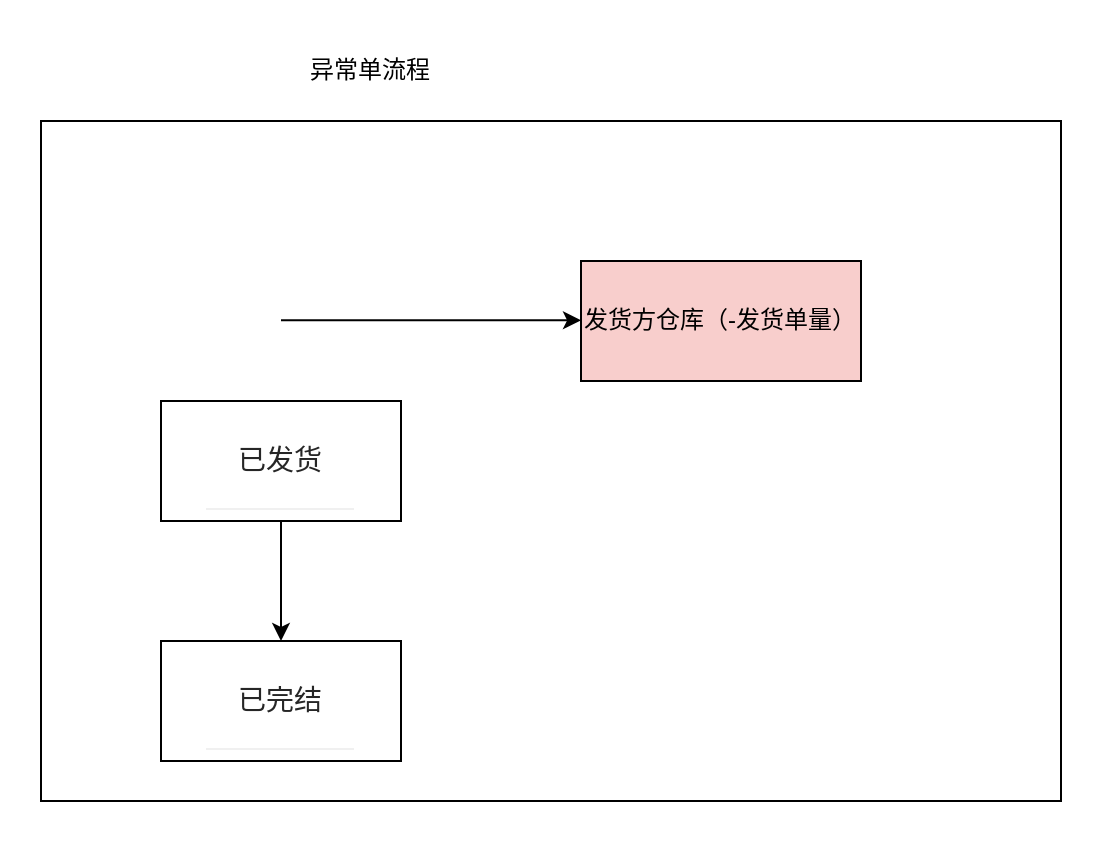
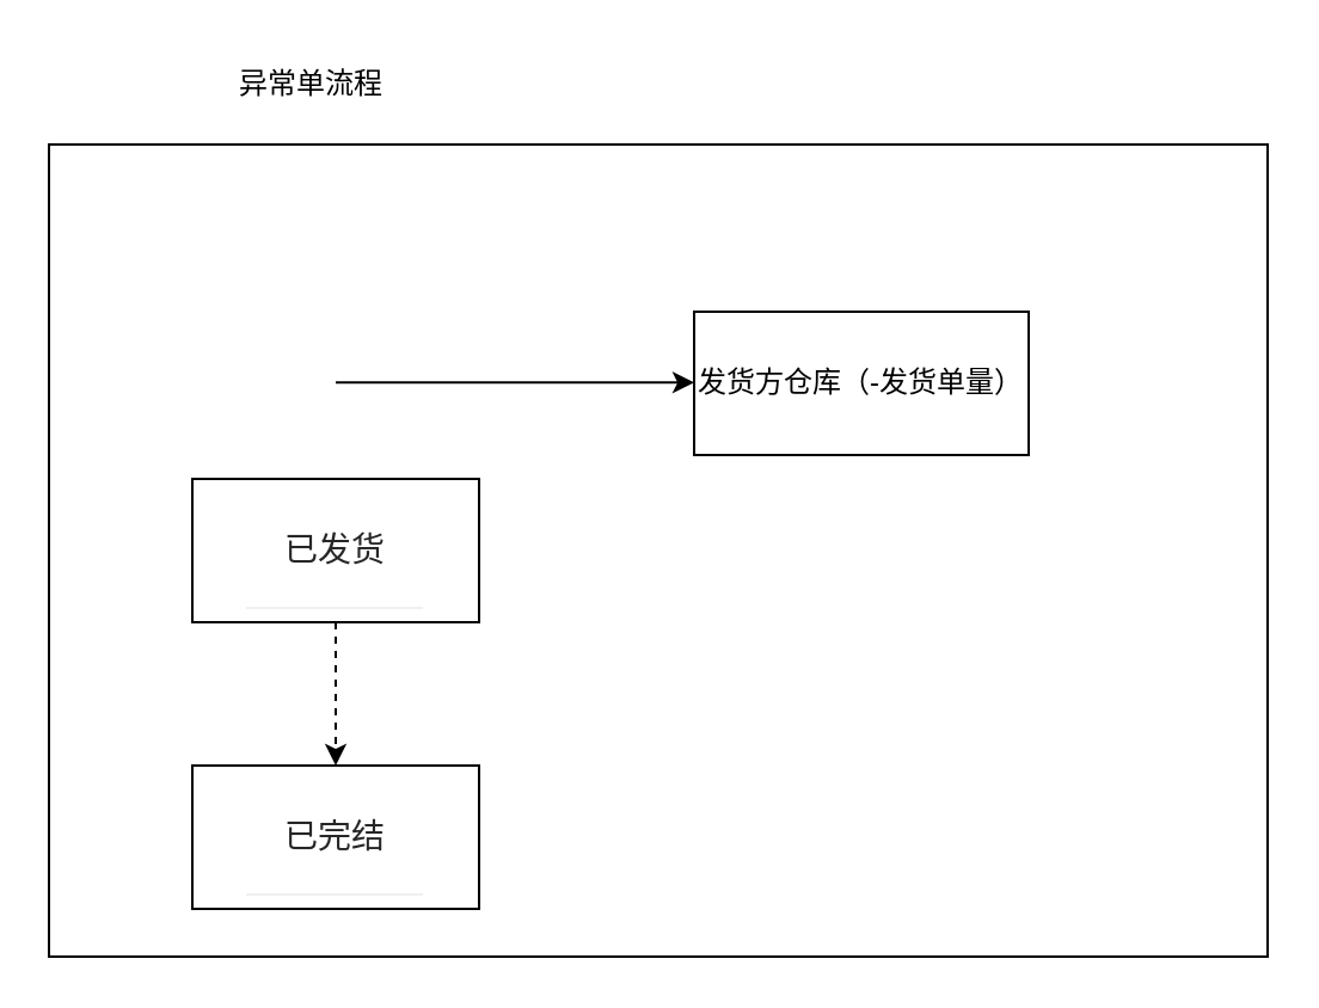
- <mxCell id="3" value="异常单流程" style="text;html=1;strokeColor=none;fillColor=none;align=center;verticalAlign=middle;whiteSpace=wrap;rounded=0;" vertex="1" parent="1"><mxGeometry x="135" y="20" width="100" height="30" as="geometry" /></mxCell>
+ <mxCell id="3" value="异常单流程" style="text;html=1;strokeColor=none;fillColor=none;align=center;verticalAlign=middle;whiteSpace=wrap;rounded=0;" vertex="1" parent="1"><mxGeometry x="80" y="20" width="100" height="30" as="geometry" /></mxCell>
- <mxCell id="6" value="发货方仓库（-发货单量）" style="rounded=0;whiteSpace=wrap;html=1;fillColor=#f8cecc;" vertex="1" parent="1"><mxGeometry x="290" y="130" width="140" height="60" as="geometry" /></mxCell>
+ <mxCell id="6" value="发货方仓库（-发货单量）" style="rounded=0;whiteSpace=wrap;html=1;" vertex="1" parent="1"><mxGeometry x="290" y="130" width="140" height="60" as="geometry" /></mxCell>
- <mxCell id="4" value="" style="edgeStyle=orthogonalEdgeStyle;rounded=0;orthogonalLoop=1;jettySize=auto;html=1;" edge="1" parent="1" source="5" target="8"><mxGeometry relative="1" as="geometry" /></mxCell>
+ <mxCell id="4" value="" style="edgeStyle=orthogonalEdgeStyle;rounded=0;orthogonalLoop=1;jettySize=auto;html=1;dashed=1;" edge="1" parent="1" source="5" target="8"><mxGeometry relative="1" as="geometry" /></mxCell>
